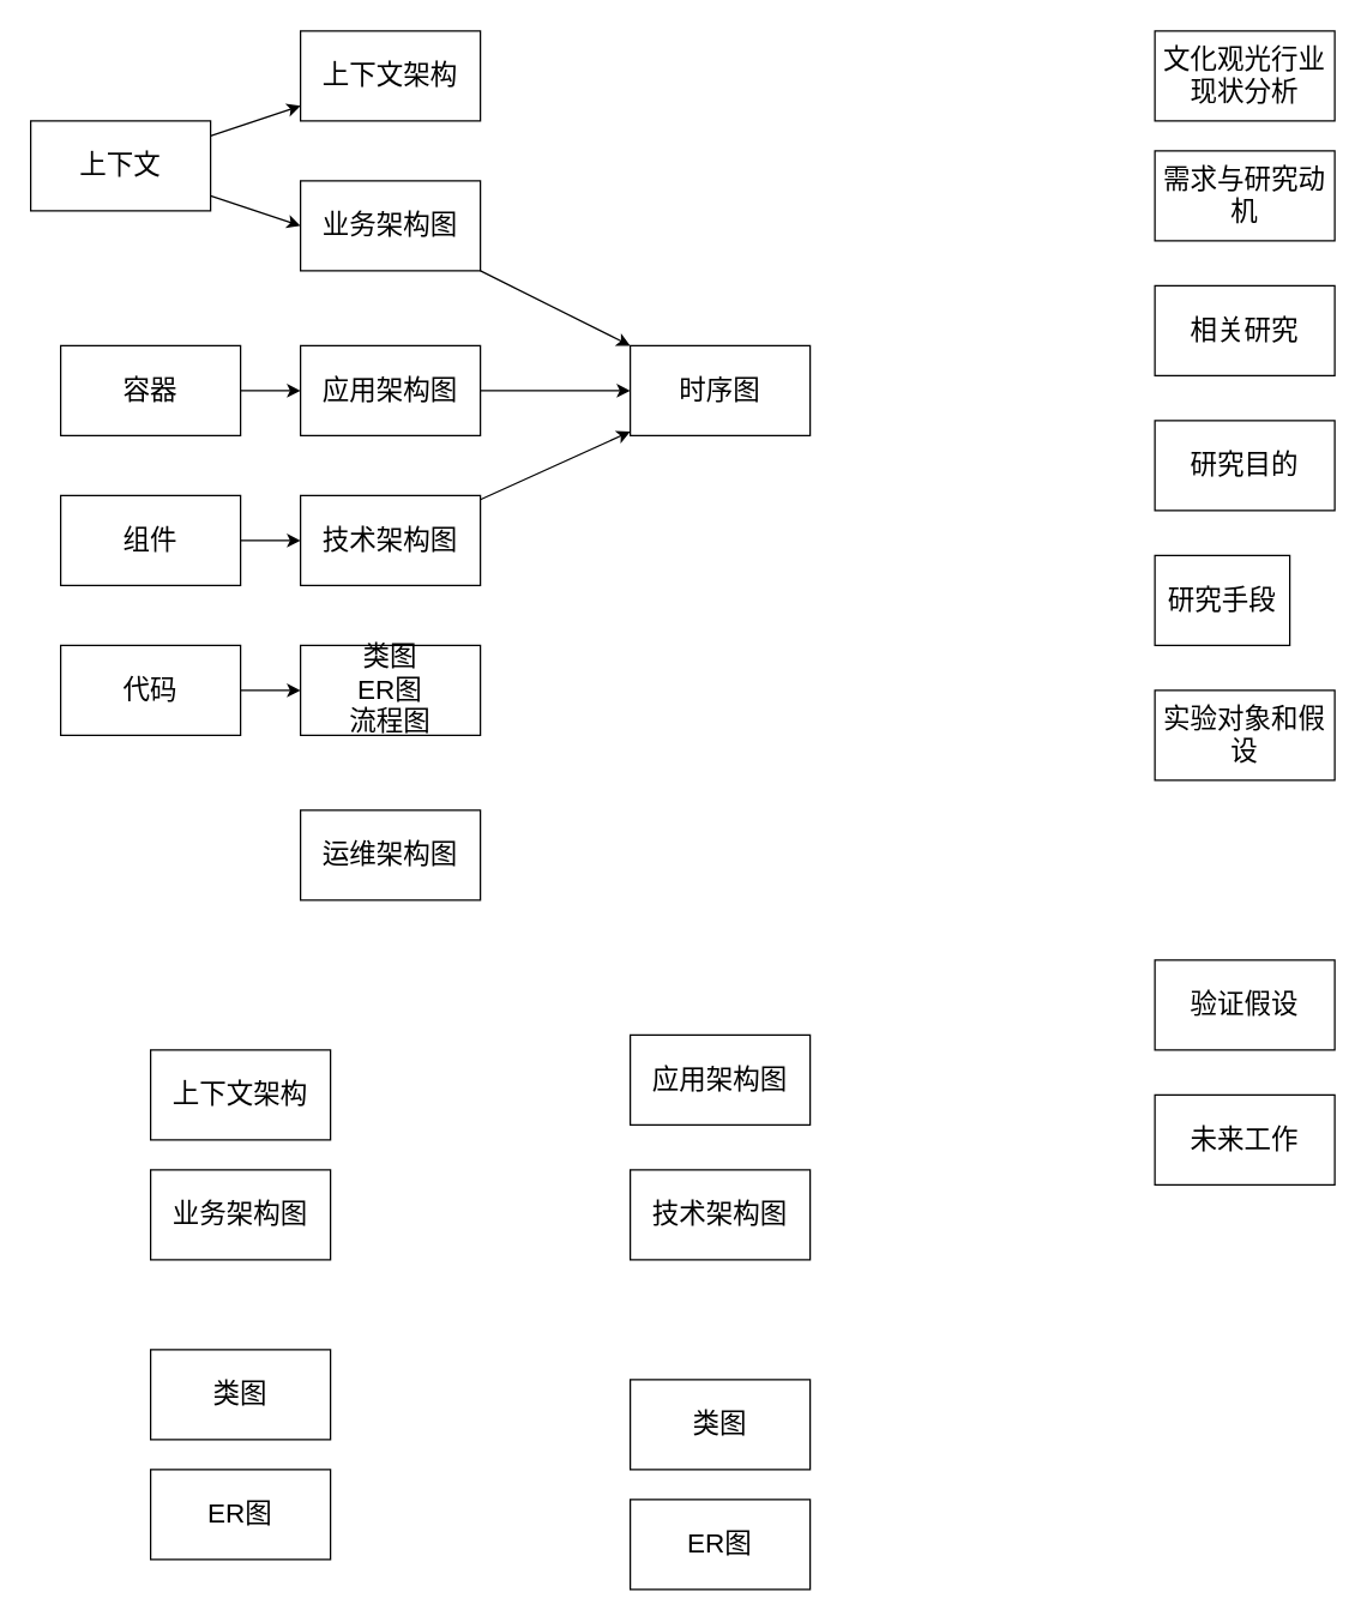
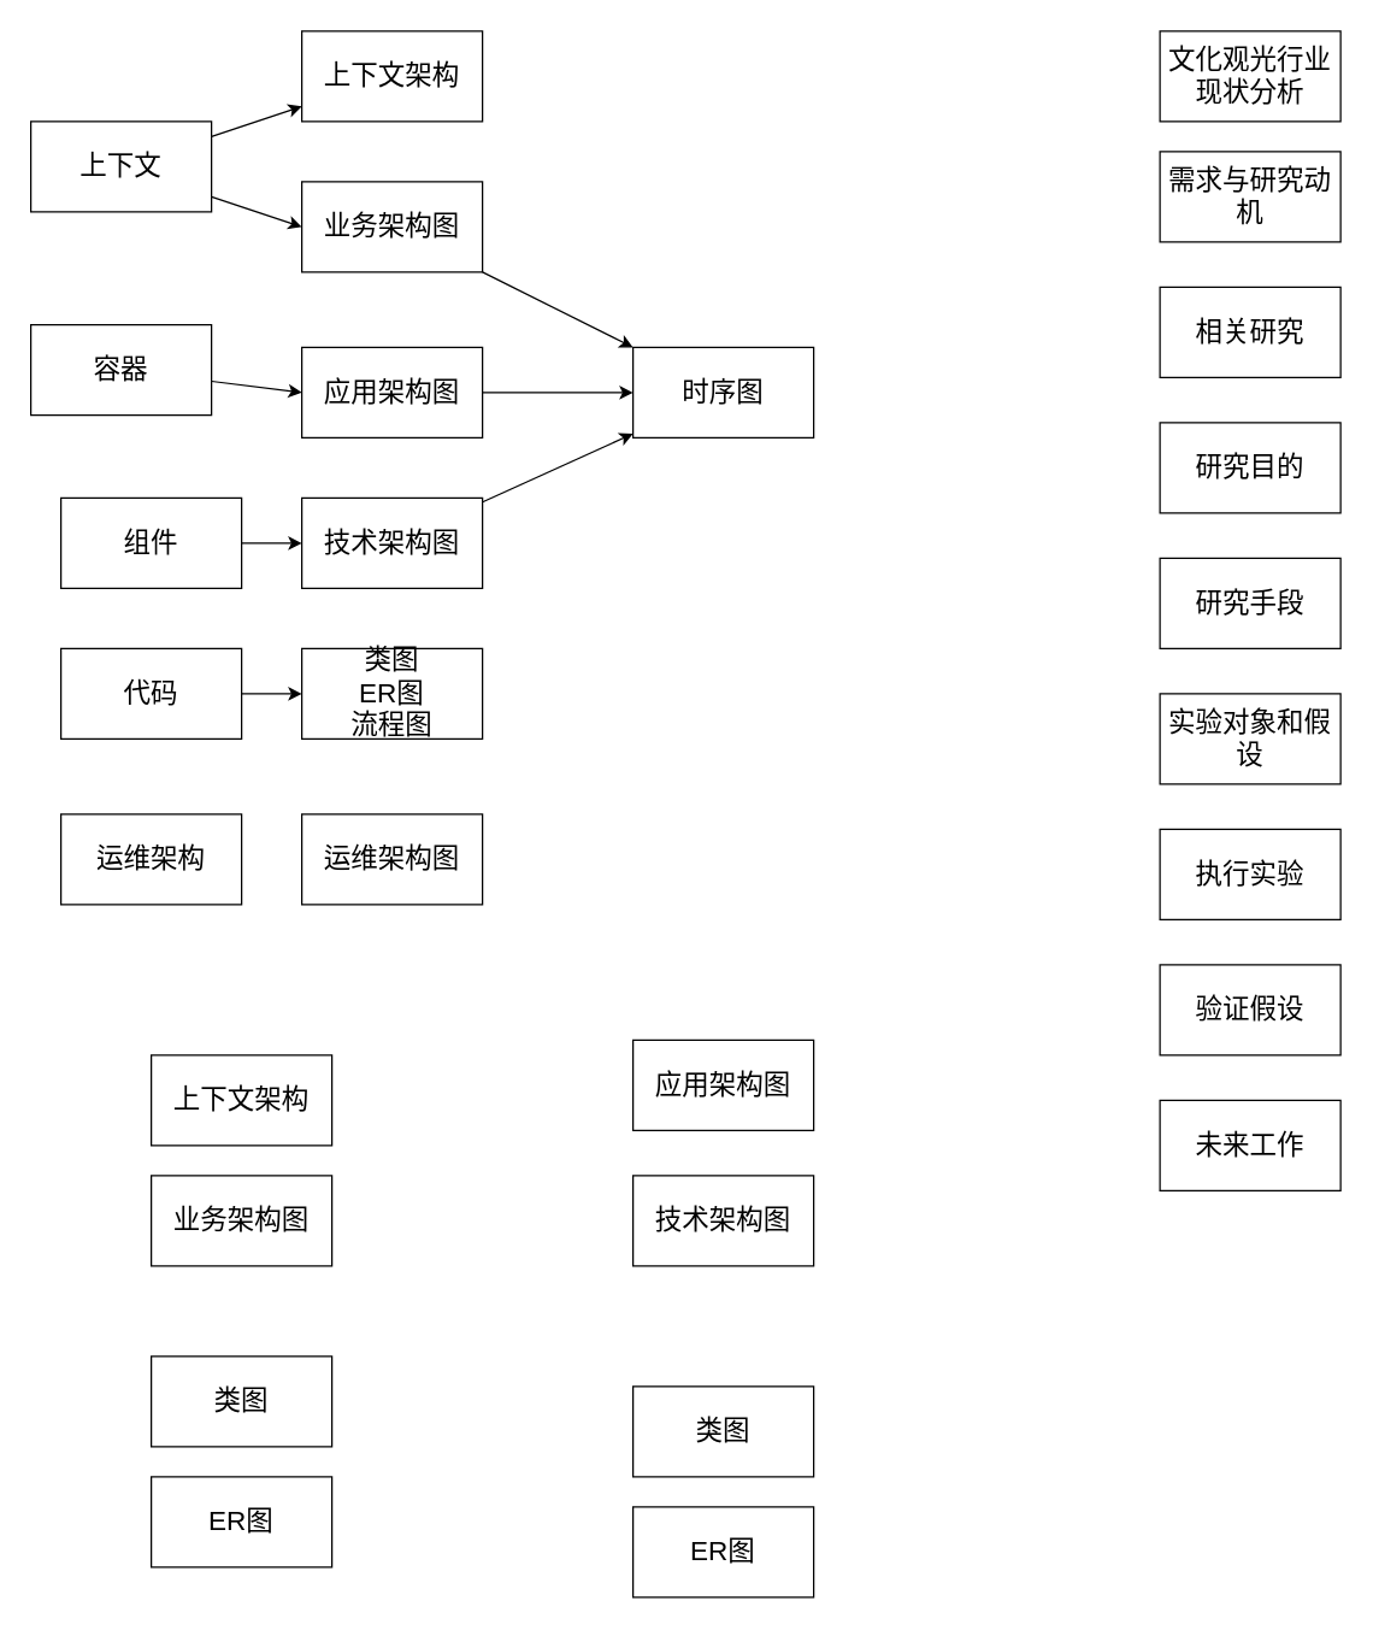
- <mxCell id="24" value="&lt;span style=&quot;font-size: 18px;&quot;&gt;容器&lt;/span&gt;" style="rounded=0;whiteSpace=wrap;html=1;" vertex="1" parent="1"><mxGeometry x="40" y="230" width="120" height="60" as="geometry" /></mxCell>
+ <mxCell id="24" value="&lt;span style=&quot;font-size: 18px;&quot;&gt;容器&lt;/span&gt;" style="rounded=0;whiteSpace=wrap;html=1;" vertex="1" parent="1"><mxGeometry x="20" y="215" width="120" height="60" as="geometry" /></mxCell>
- <mxCell id="6" value="&lt;span style=&quot;font-size: 18px;&quot;&gt;研究手段&lt;/span&gt;" style="rounded=0;whiteSpace=wrap;html=1;" parent="1" vertex="1"><mxGeometry x="770" y="370" width="90" height="60" as="geometry" /></mxCell>
+ <mxCell id="6" value="&lt;span style=&quot;font-size: 18px;&quot;&gt;研究手段&lt;/span&gt;" style="rounded=0;whiteSpace=wrap;html=1;" parent="1" vertex="1"><mxGeometry x="770" y="370" width="120" height="60" as="geometry" /></mxCell>
+ <mxCell id="29" value="&lt;span style=&quot;font-size: 18px;&quot;&gt;运维架构&lt;/span&gt;" style="rounded=0;whiteSpace=wrap;html=1;" vertex="1" parent="1"><mxGeometry x="40" y="540" width="120" height="60" as="geometry" /></mxCell>
+ <mxCell id="10" value="&lt;span style=&quot;font-size: 18px;&quot;&gt;执行实验&lt;/span&gt;" style="rounded=0;whiteSpace=wrap;html=1;" parent="1" vertex="1"><mxGeometry x="770" y="550" width="120" height="60" as="geometry" /></mxCell>
